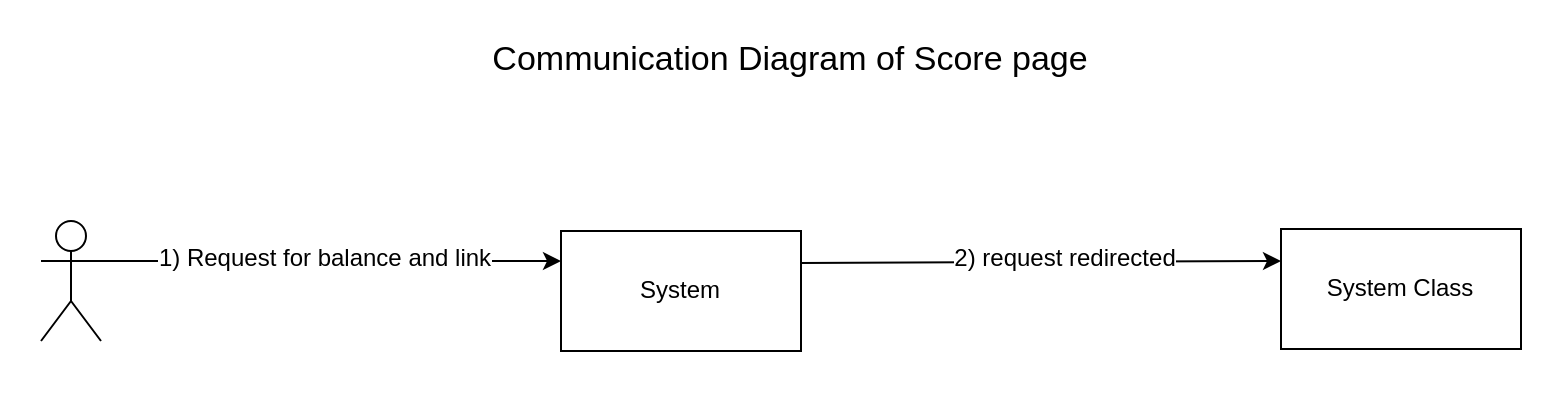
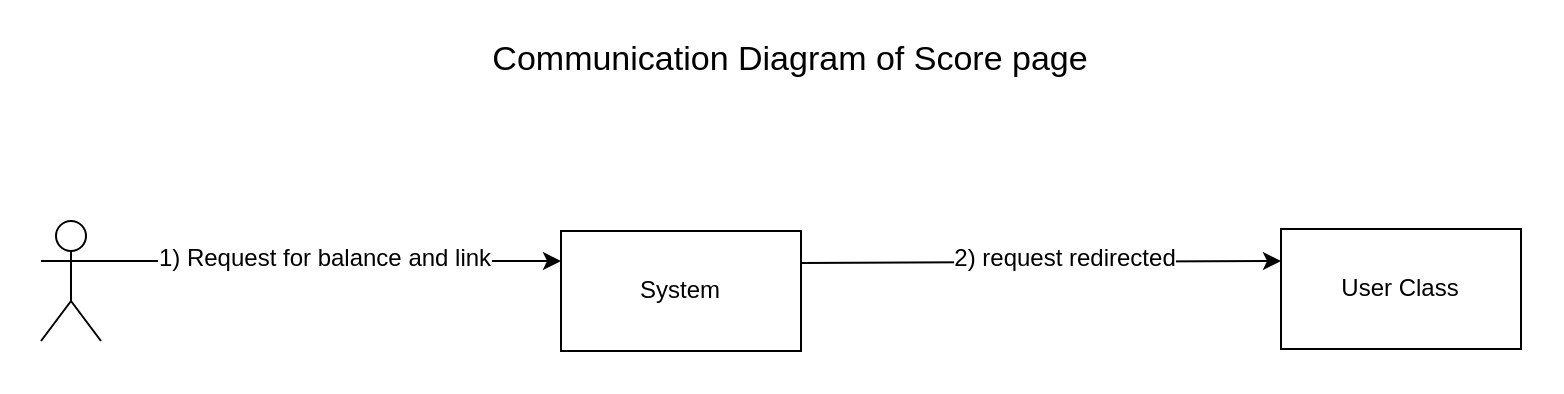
- <mxCell id="4" value="&lt;span&gt;System Class&lt;/span&gt;" style="rounded=0;whiteSpace=wrap;html=1;" vertex="1" parent="1"><mxGeometry x="640" y="114" width="120" height="60" as="geometry" /></mxCell>
+ <mxCell id="4" value="&lt;span&gt;User Class&lt;/span&gt;" style="rounded=0;whiteSpace=wrap;html=1;" vertex="1" parent="1"><mxGeometry x="640" y="114" width="120" height="60" as="geometry" /></mxCell>
